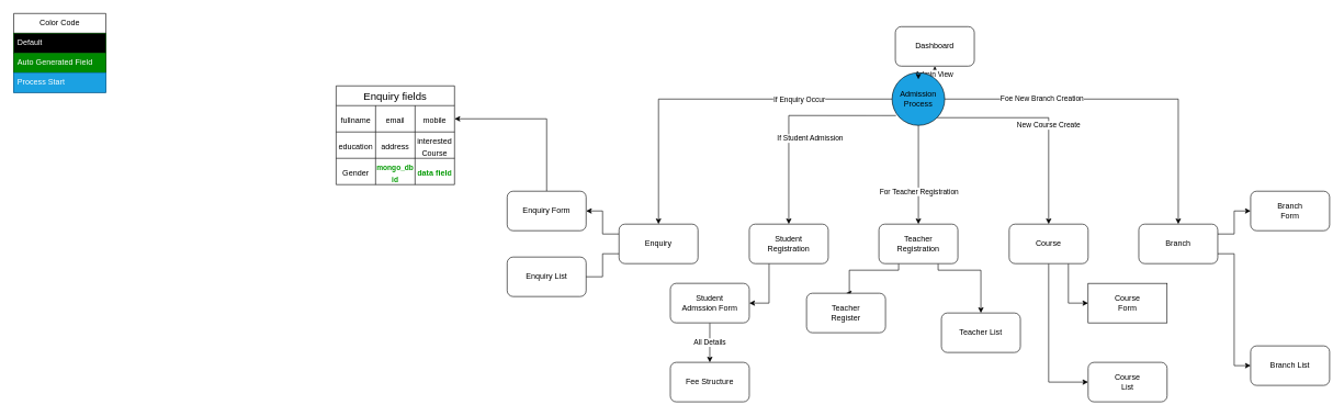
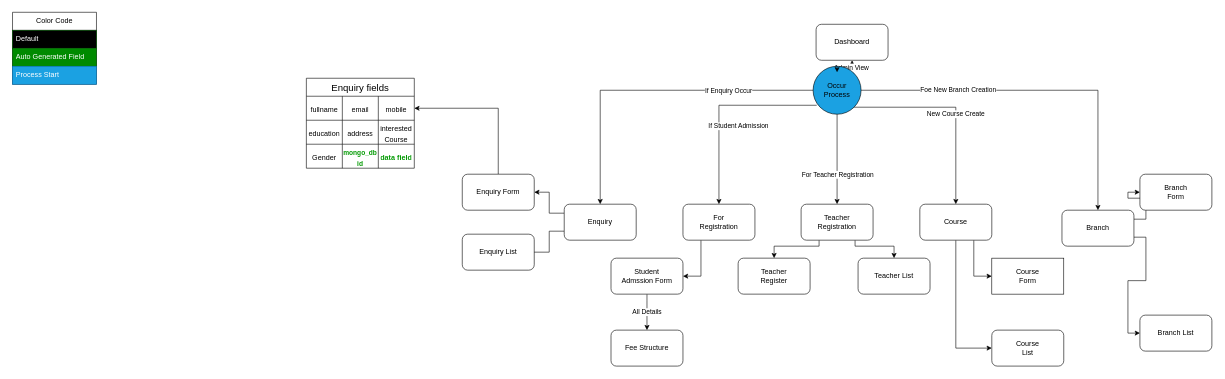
- <mxCell id="41" value="Admission&lt;br&gt;Process" style="ellipse;whiteSpace=wrap;html=1;aspect=fixed;fillColor=#1BA1E2;shadow=0;strokeColor=#000000;" parent="1" vertex="1"><mxGeometry x="1355" y="110" width="80" height="80" as="geometry" /></mxCell>
+ <mxCell id="41" value="Occur&lt;br&gt;Process" style="ellipse;whiteSpace=wrap;html=1;aspect=fixed;fillColor=#1BA1E2;shadow=0;strokeColor=#000000;" parent="1" vertex="1"><mxGeometry x="1355" y="110" width="80" height="80" as="geometry" /></mxCell>
- <mxCell id="16" value="Student&lt;br style=&quot;border-color: var(--border-color);&quot;&gt;Registration" style="rounded=1;whiteSpace=wrap;html=1;" parent="1" vertex="1"><mxGeometry x="1138" y="340" width="120" height="60" as="geometry" /></mxCell>
+ <mxCell id="16" value="For&lt;br style=&quot;border-color: var(--border-color);&quot;&gt;Registration" style="rounded=1;whiteSpace=wrap;html=1;" parent="1" vertex="1"><mxGeometry x="1138" y="340" width="120" height="60" as="geometry" /></mxCell>
- <mxCell id="25" value="Branch" style="rounded=1;whiteSpace=wrap;html=1;" parent="1" vertex="1"><mxGeometry x="1730" y="340" width="120" height="60" as="geometry" /></mxCell>
+ <mxCell id="25" value="Branch" style="rounded=1;whiteSpace=wrap;html=1;" parent="1" vertex="1"><mxGeometry x="1770" y="350" width="120" height="60" as="geometry" /></mxCell>
- <mxCell id="39" value="Teacher &lt;br&gt;Register" style="rounded=1;whiteSpace=wrap;html=1;" parent="1" vertex="1"><mxGeometry x="1225" y="445" width="120" height="60" as="geometry" /></mxCell>
+ <mxCell id="39" value="Teacher &lt;br&gt;Register" style="rounded=1;whiteSpace=wrap;html=1;" parent="1" vertex="1"><mxGeometry x="1230" y="430" width="120" height="60" as="geometry" /></mxCell>
- <mxCell id="40" value="Teacher List" style="rounded=1;whiteSpace=wrap;html=1;" parent="1" vertex="1"><mxGeometry x="1430" y="475" width="120" height="60" as="geometry" /></mxCell>
+ <mxCell id="40" value="Teacher List" style="rounded=1;whiteSpace=wrap;html=1;" parent="1" vertex="1"><mxGeometry x="1430" y="430" width="120" height="60" as="geometry" /></mxCell>
